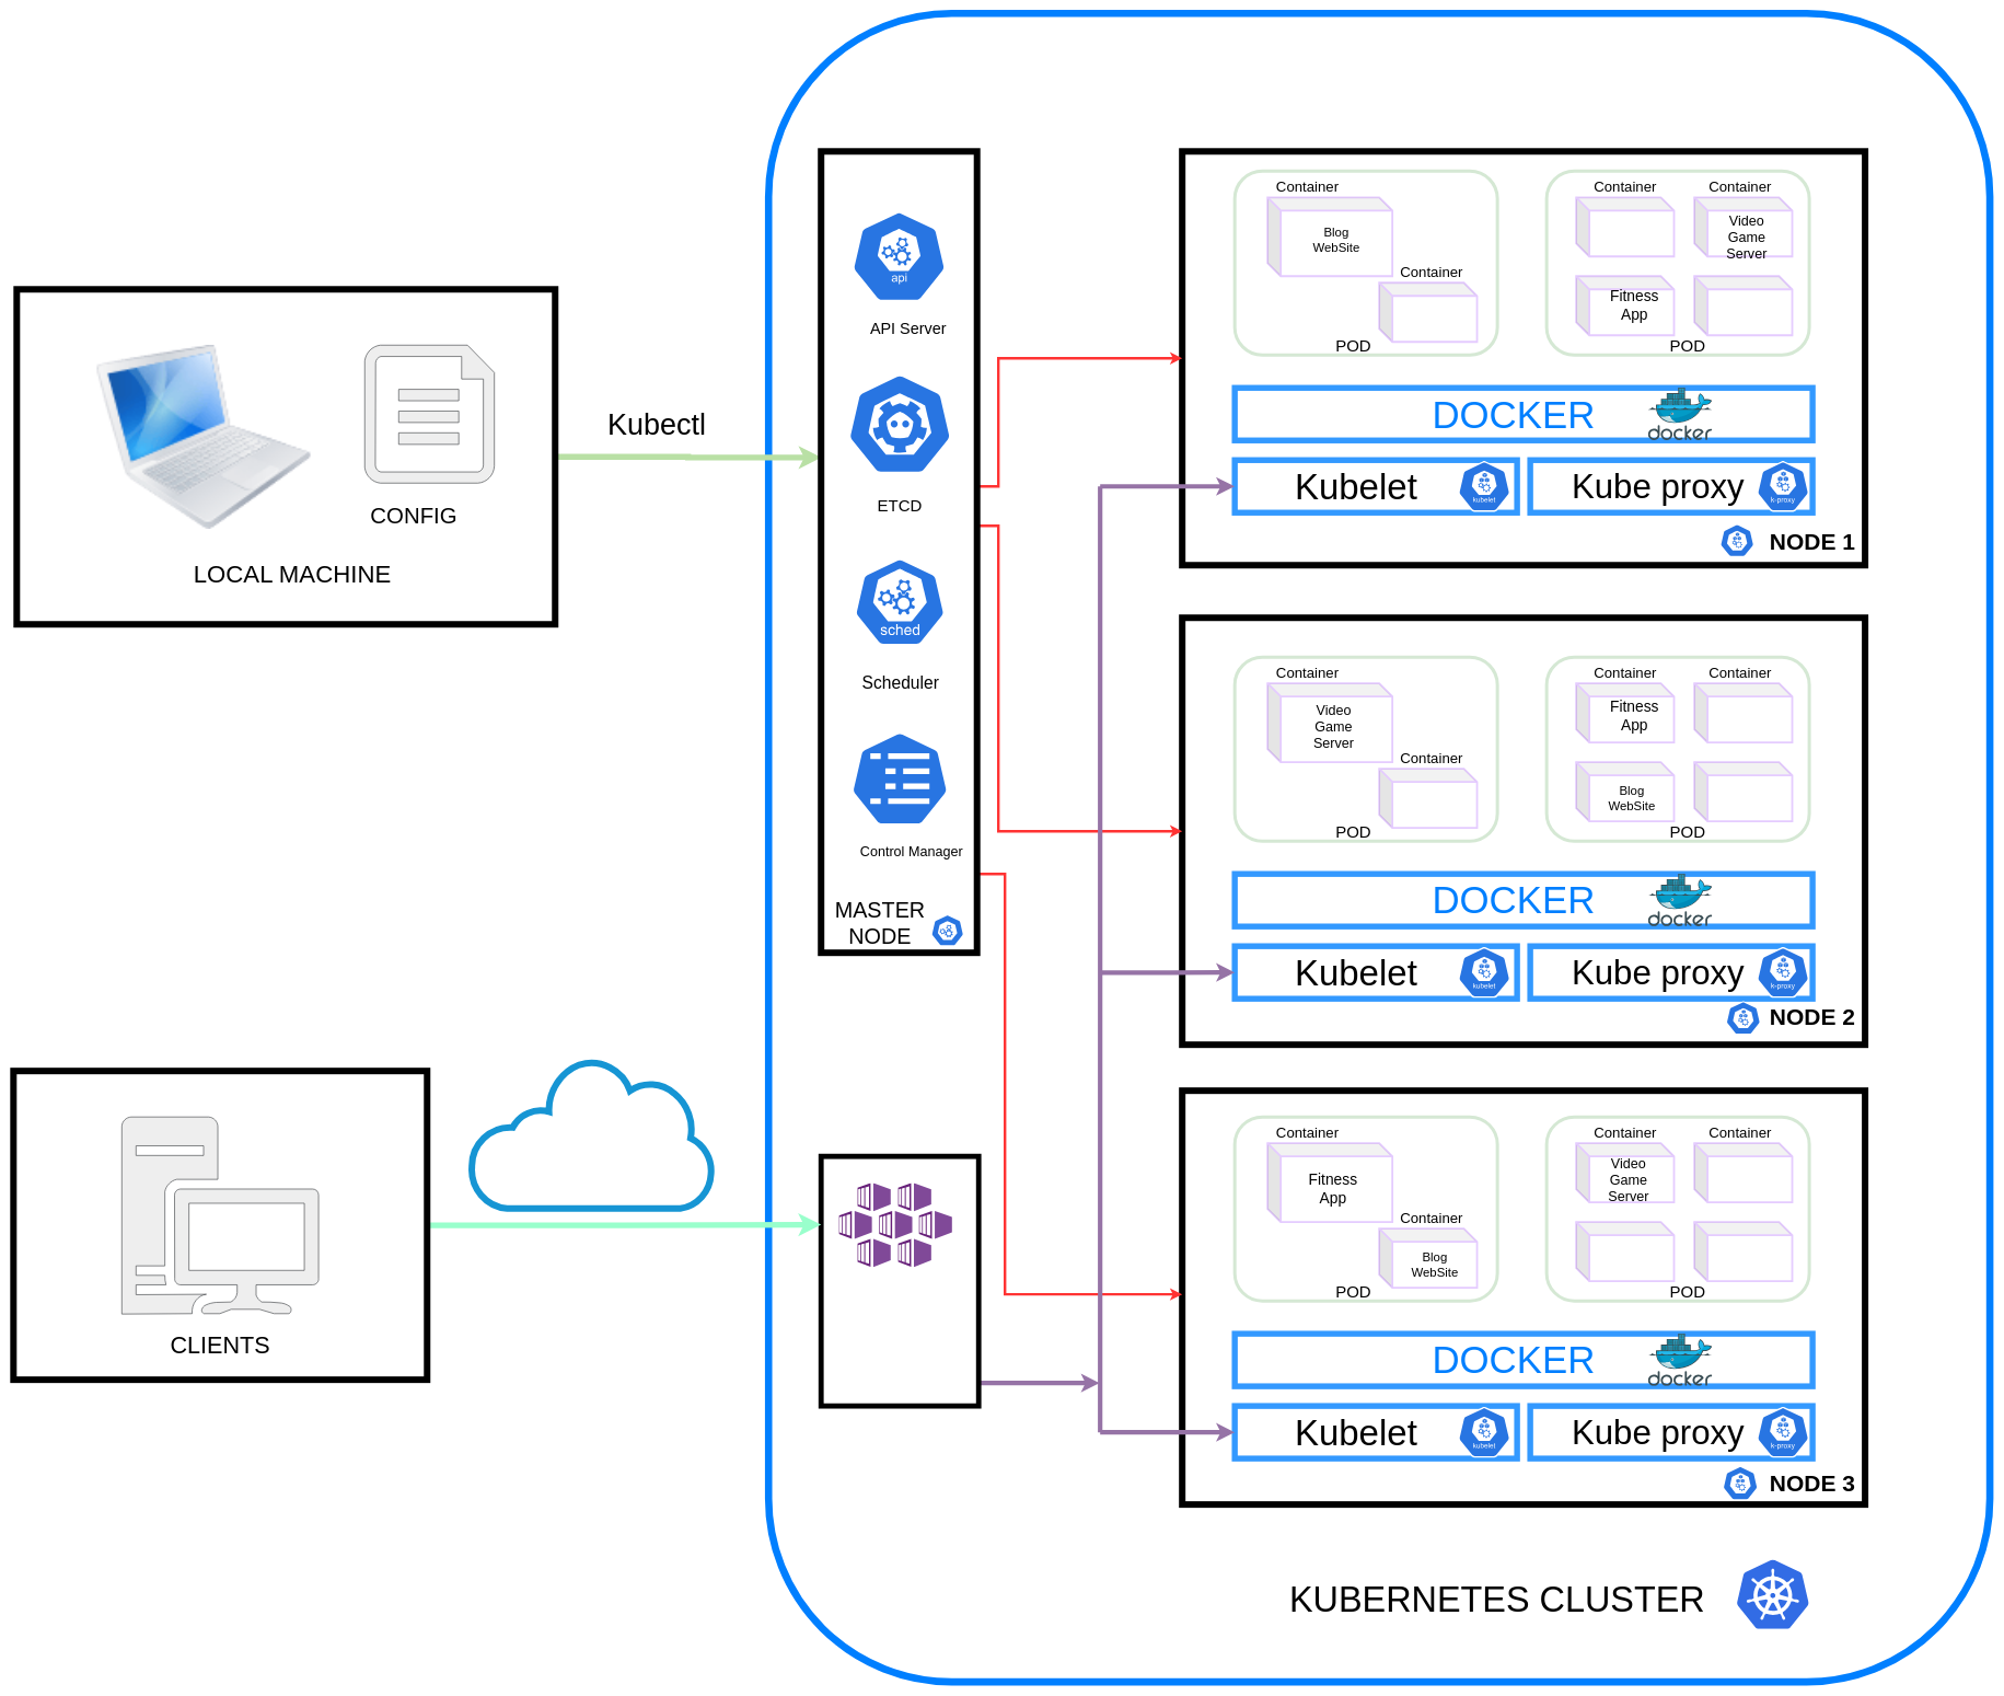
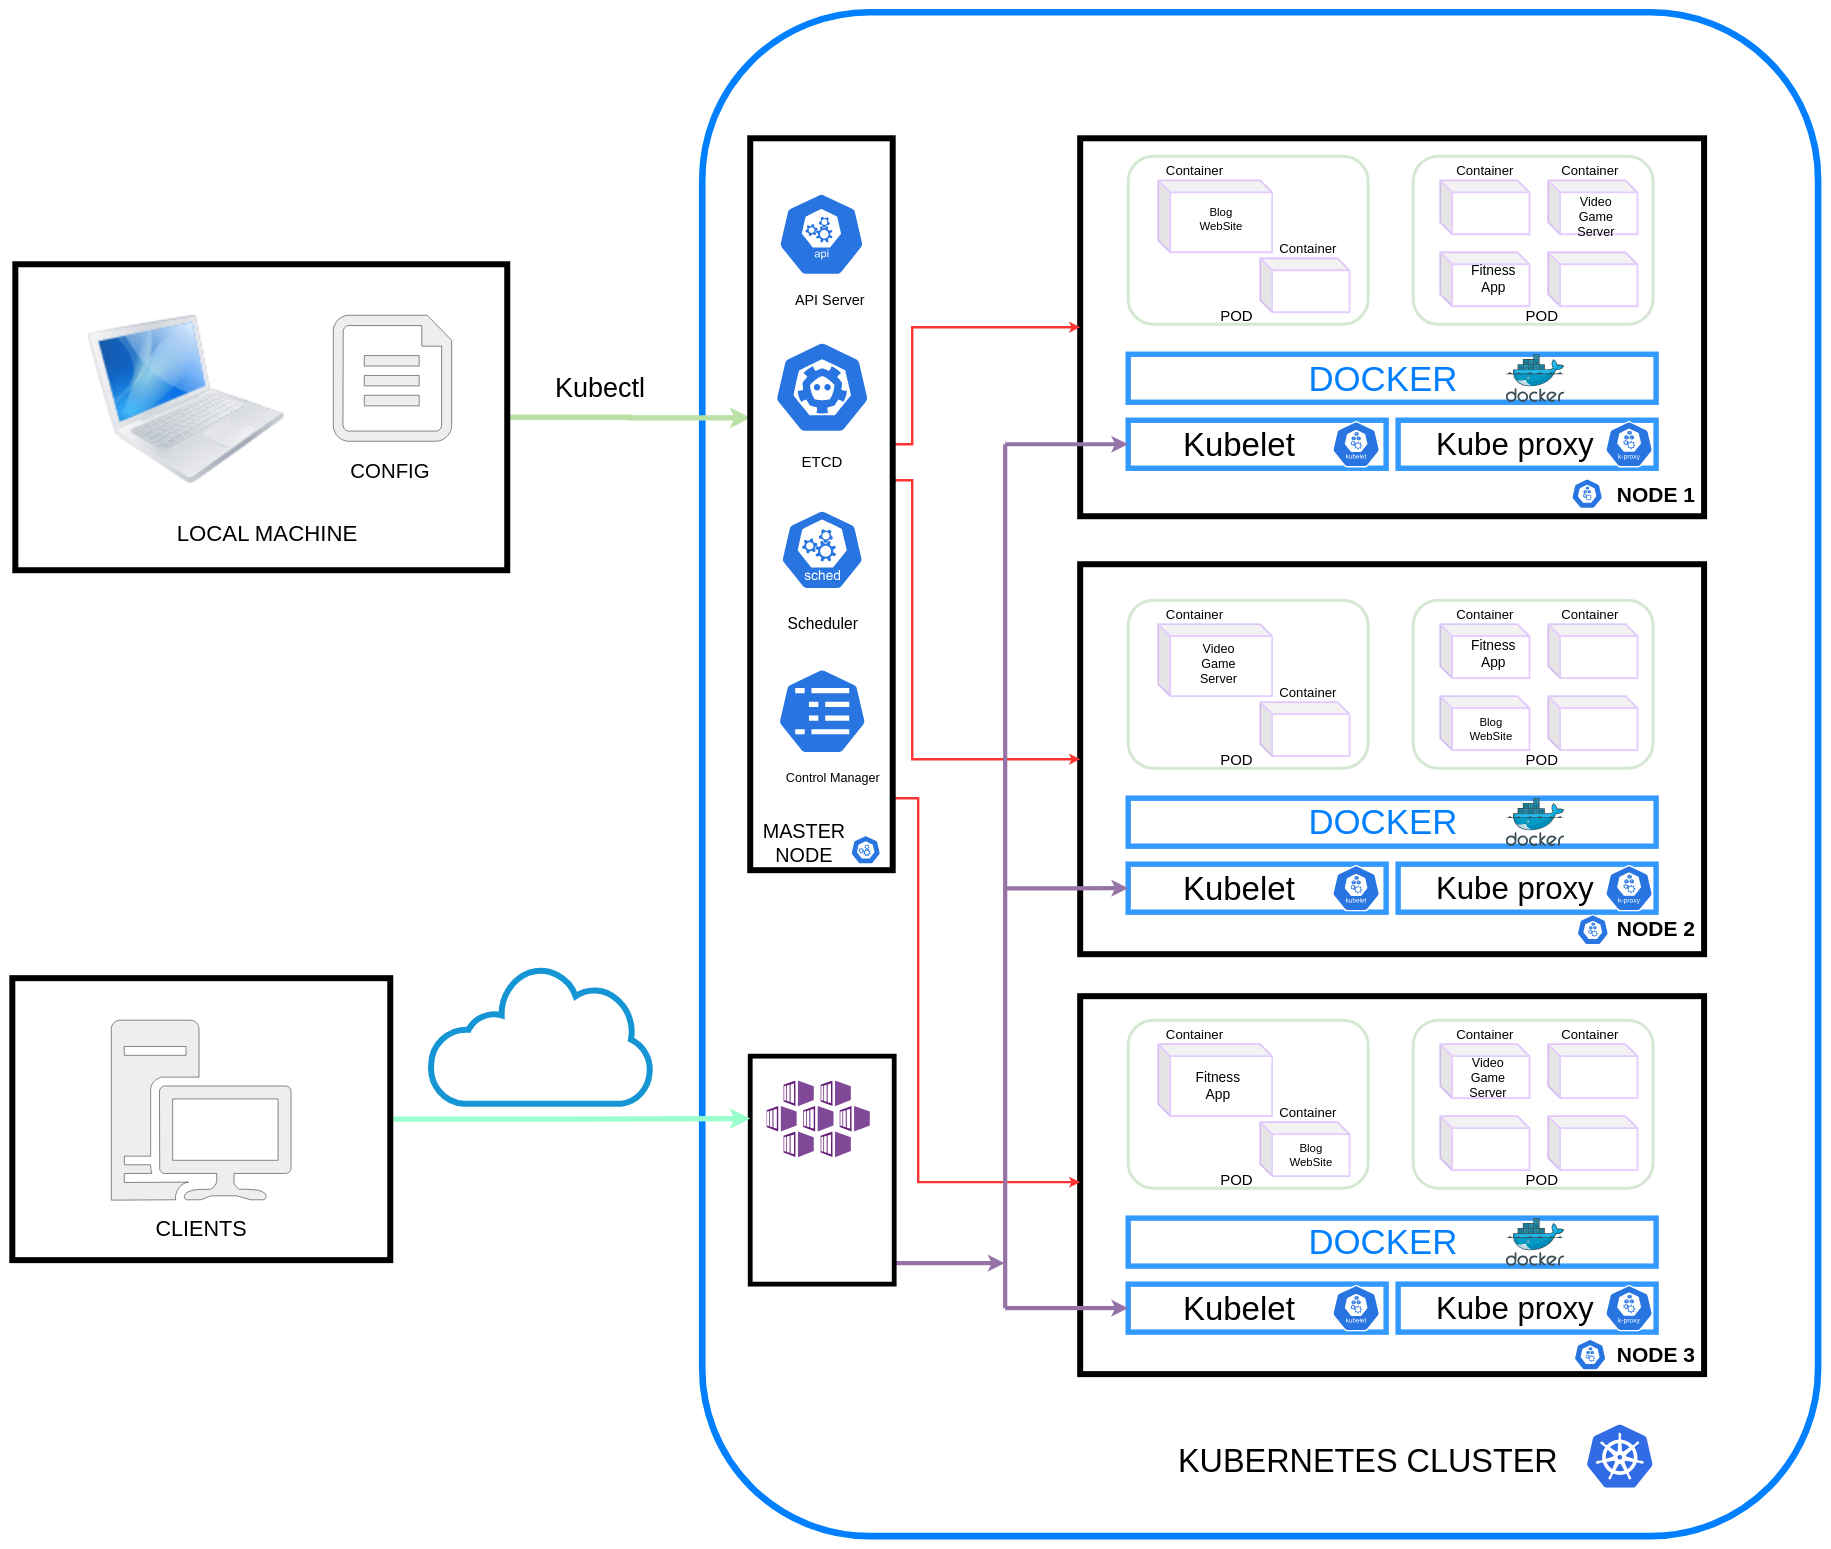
- <mxCell id="86" value="&lt;font style=&quot;font-size: 34px;&quot;&gt;CONFIG&lt;/font&gt;" style="text;html=1;strokeColor=none;fillColor=none;align=center;verticalAlign=middle;whiteSpace=wrap;rounded=0;" vertex="1" parent="1"><mxGeometry x="545" y="750" width="170" height="70" as="geometry" /></mxCell>
+ <mxCell id="86" value="&lt;font style=&quot;font-size: 34px;&quot;&gt;CONFIG&lt;/font&gt;" style="text;html=1;strokeColor=none;fillColor=none;align=center;verticalAlign=middle;whiteSpace=wrap;rounded=0;" vertex="1" parent="1"><mxGeometry x="565" y="750" width="170" height="70" as="geometry" /></mxCell>
- <mxCell id="83" value="&lt;font style=&quot;font-size: 37px;&quot;&gt;LOCAL MACHINE&lt;/font&gt;" style="text;html=1;strokeColor=none;fillColor=none;align=center;verticalAlign=middle;whiteSpace=wrap;rounded=0;" vertex="1" parent="1"><mxGeometry x="245" y="845" width="400" height="60" as="geometry" /></mxCell>
+ <mxCell id="83" value="&lt;font style=&quot;font-size: 37px;&quot;&gt;LOCAL MACHINE&lt;/font&gt;" style="text;html=1;strokeColor=none;fillColor=none;align=center;verticalAlign=middle;whiteSpace=wrap;rounded=0;" vertex="1" parent="1"><mxGeometry x="245" y="860" width="400" height="60" as="geometry" /></mxCell>
